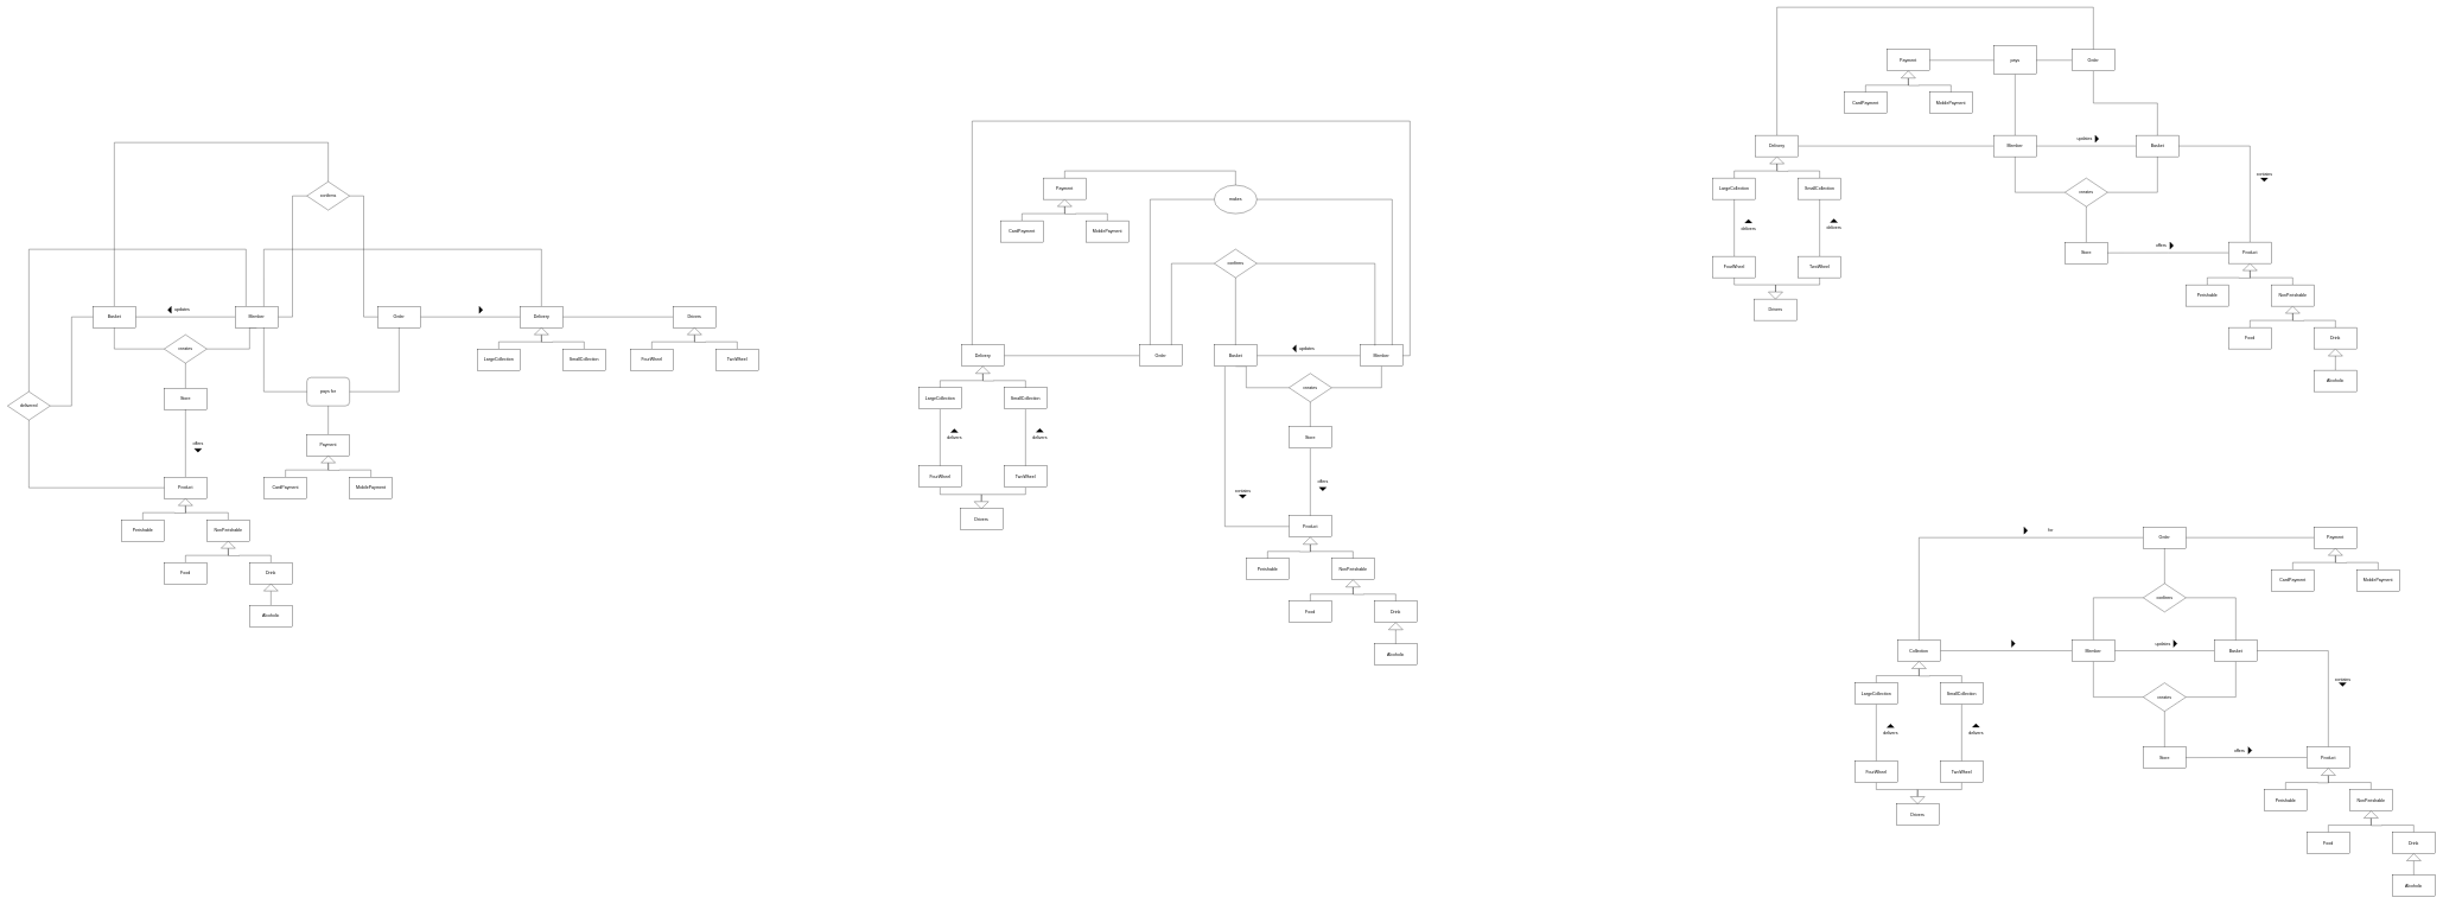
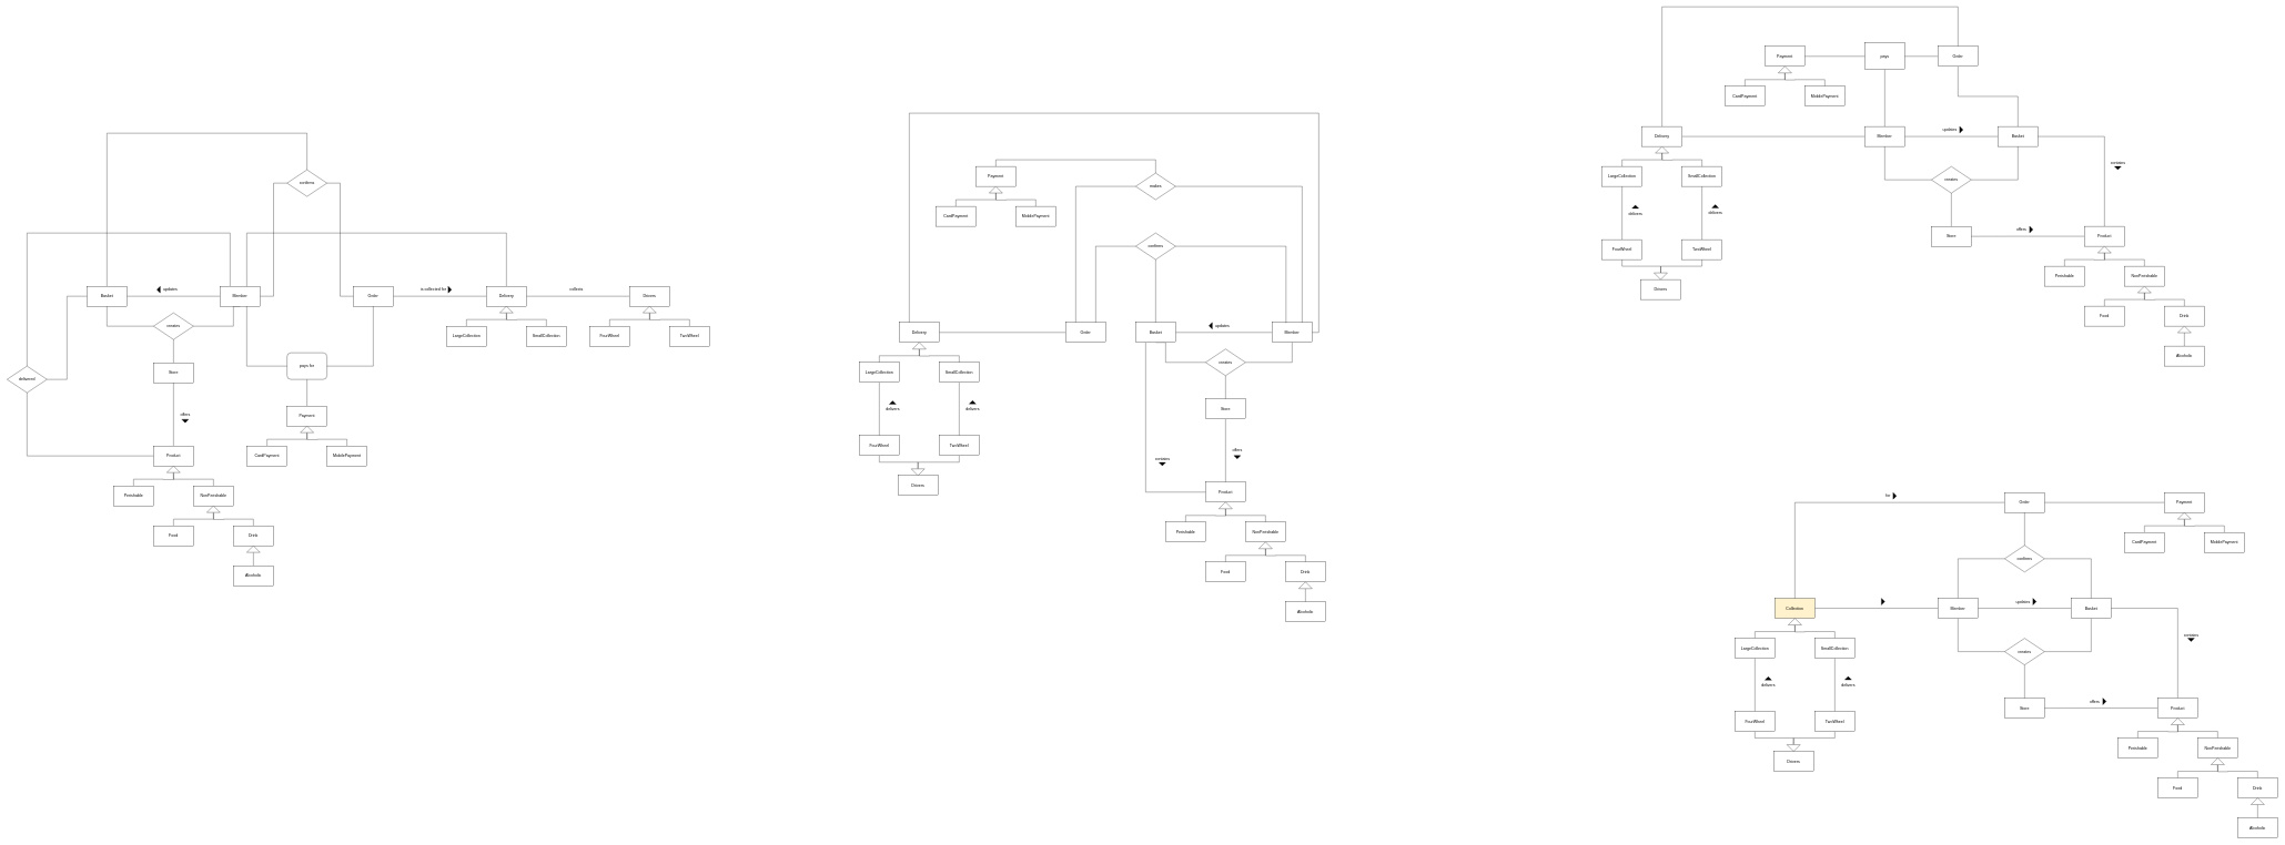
- <mxCell id="124" value="makes" style="ellipse;whiteSpace=wrap;html=1;fillColor=none;" vertex="1" parent="1"><mxGeometry x="3410" y="519.8" width="120" height="80" as="geometry" /></mxCell>
+ <mxCell id="124" value="makes" style="rhombus;whiteSpace=wrap;html=1;fillColor=none;" vertex="1" parent="1"><mxGeometry x="3410" y="519.8" width="120" height="80" as="geometry" /></mxCell>
+ <mxCell id="60" value="is collected for" style="text;html=1;align=center;verticalAlign=middle;resizable=0;points=[];autosize=1;" parent="1" vertex="1"><mxGeometry x="1255" y="860" width="90" height="20" as="geometry" /></mxCell>
+ <mxCell id="62" value="collects" style="text;html=1;align=center;verticalAlign=middle;resizable=0;points=[];autosize=1;" parent="1" vertex="1"><mxGeometry x="1700" y="860" width="60" height="20" as="geometry" /></mxCell>
- <mxCell id="256" value="for" style="text;html=1;align=center;verticalAlign=middle;resizable=0;points=[];autosize=1;" vertex="1" parent="1"><mxGeometry x="5745" y="1480" width="30" height="20" as="geometry" /></mxCell>
+ <mxCell id="256" value="for" style="text;html=1;align=center;verticalAlign=middle;resizable=0;points=[];autosize=1;" vertex="1" parent="1"><mxGeometry x="5655" y="1480" width="30" height="20" as="geometry" /></mxCell>
- <mxCell id="194" value="Collection" style="whiteSpace=wrap;html=1;" vertex="1" parent="1"><mxGeometry x="5330" y="1798" width="120" height="60" as="geometry" /></mxCell>
+ <mxCell id="194" value="Collection" style="whiteSpace=wrap;html=1;fillColor=#fff2cc;" vertex="1" parent="1"><mxGeometry x="5330" y="1798" width="120" height="60" as="geometry" /></mxCell>
